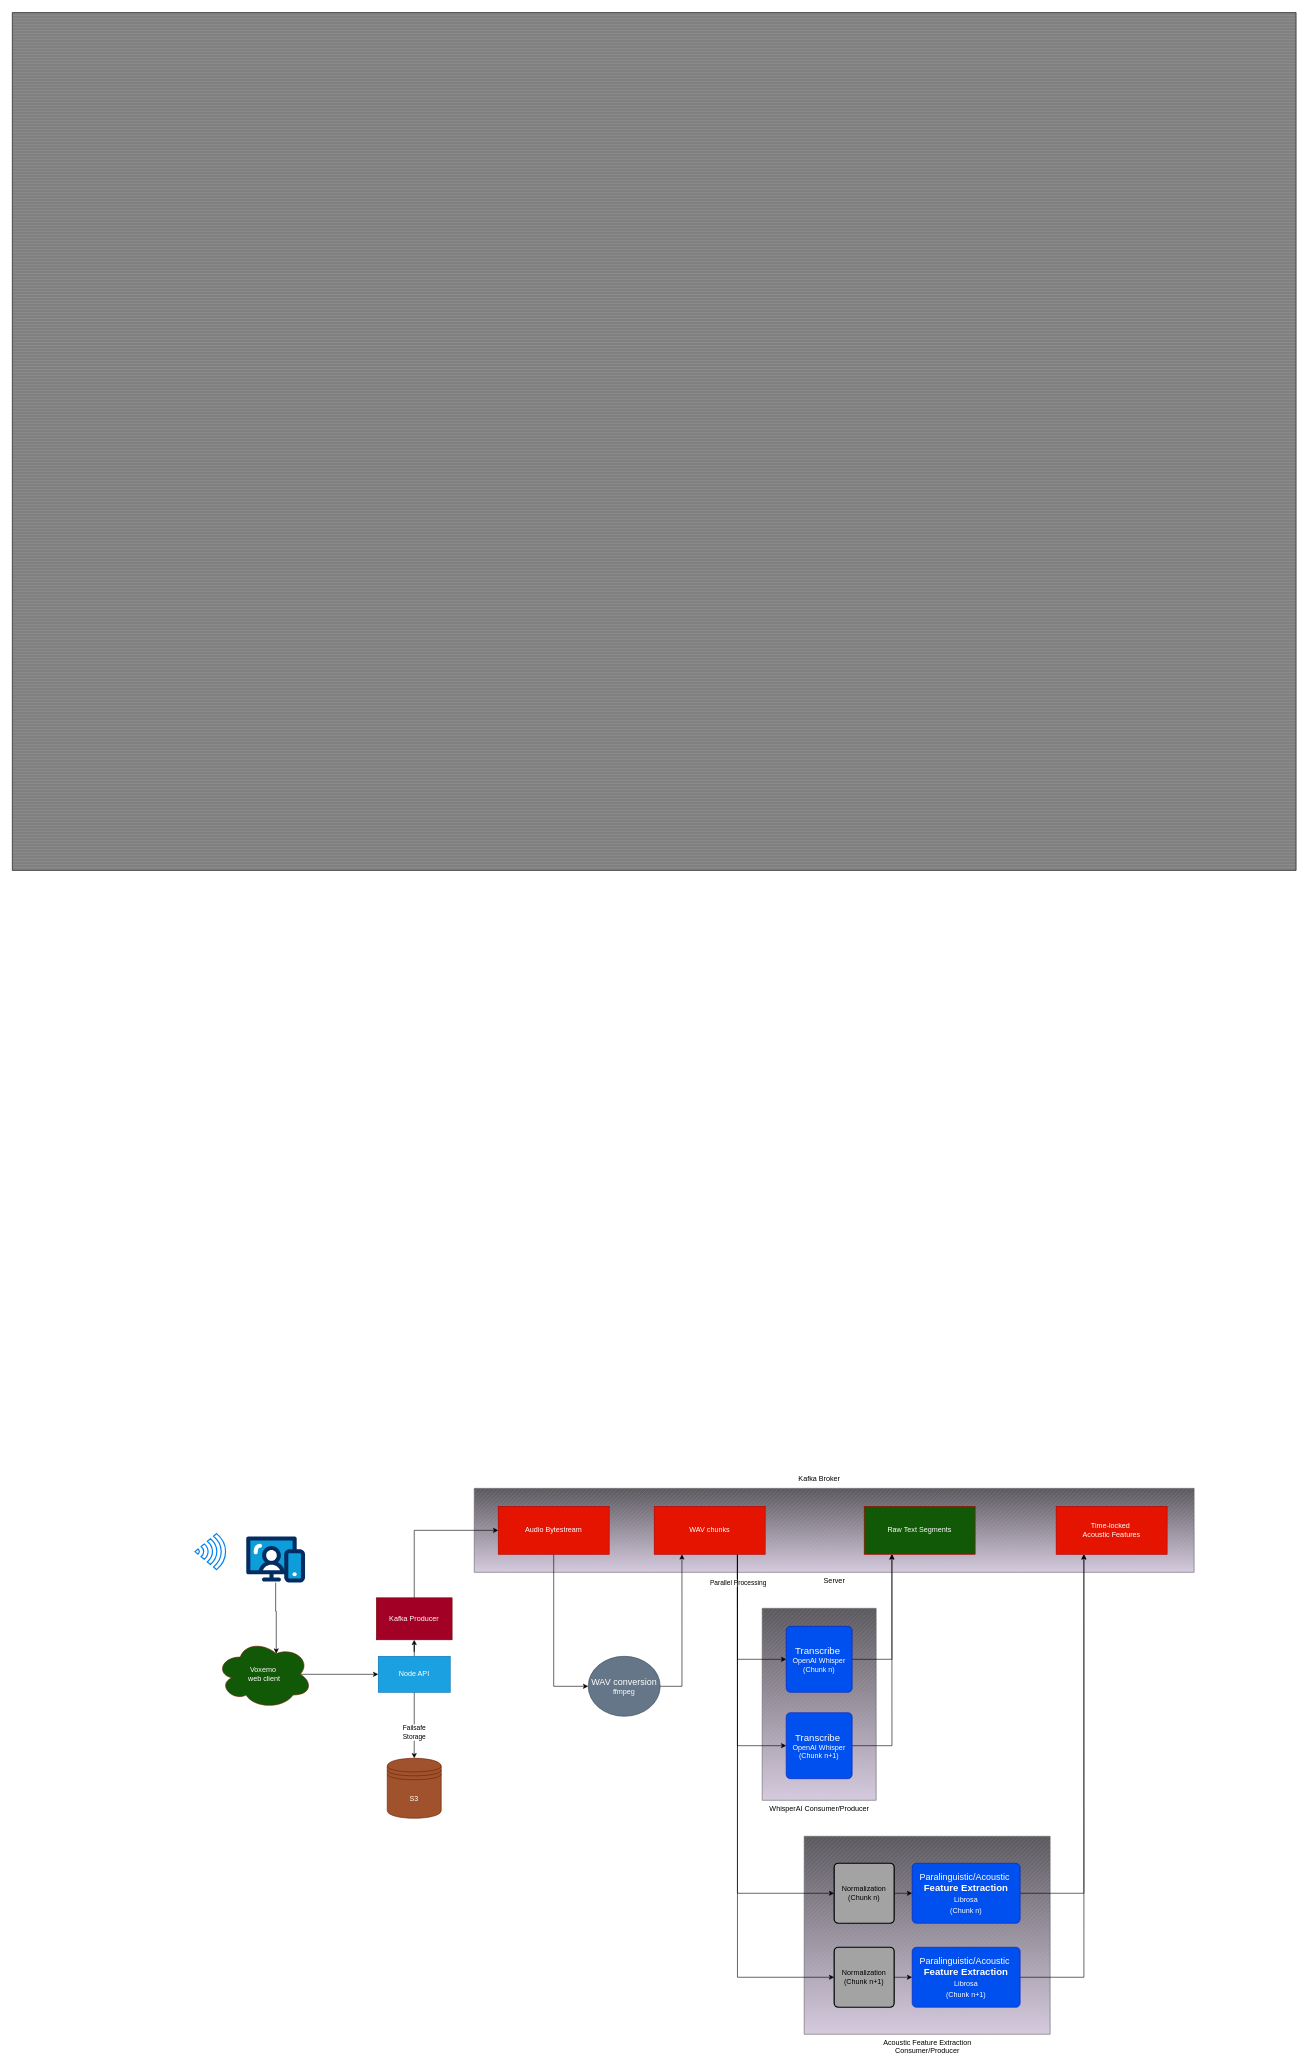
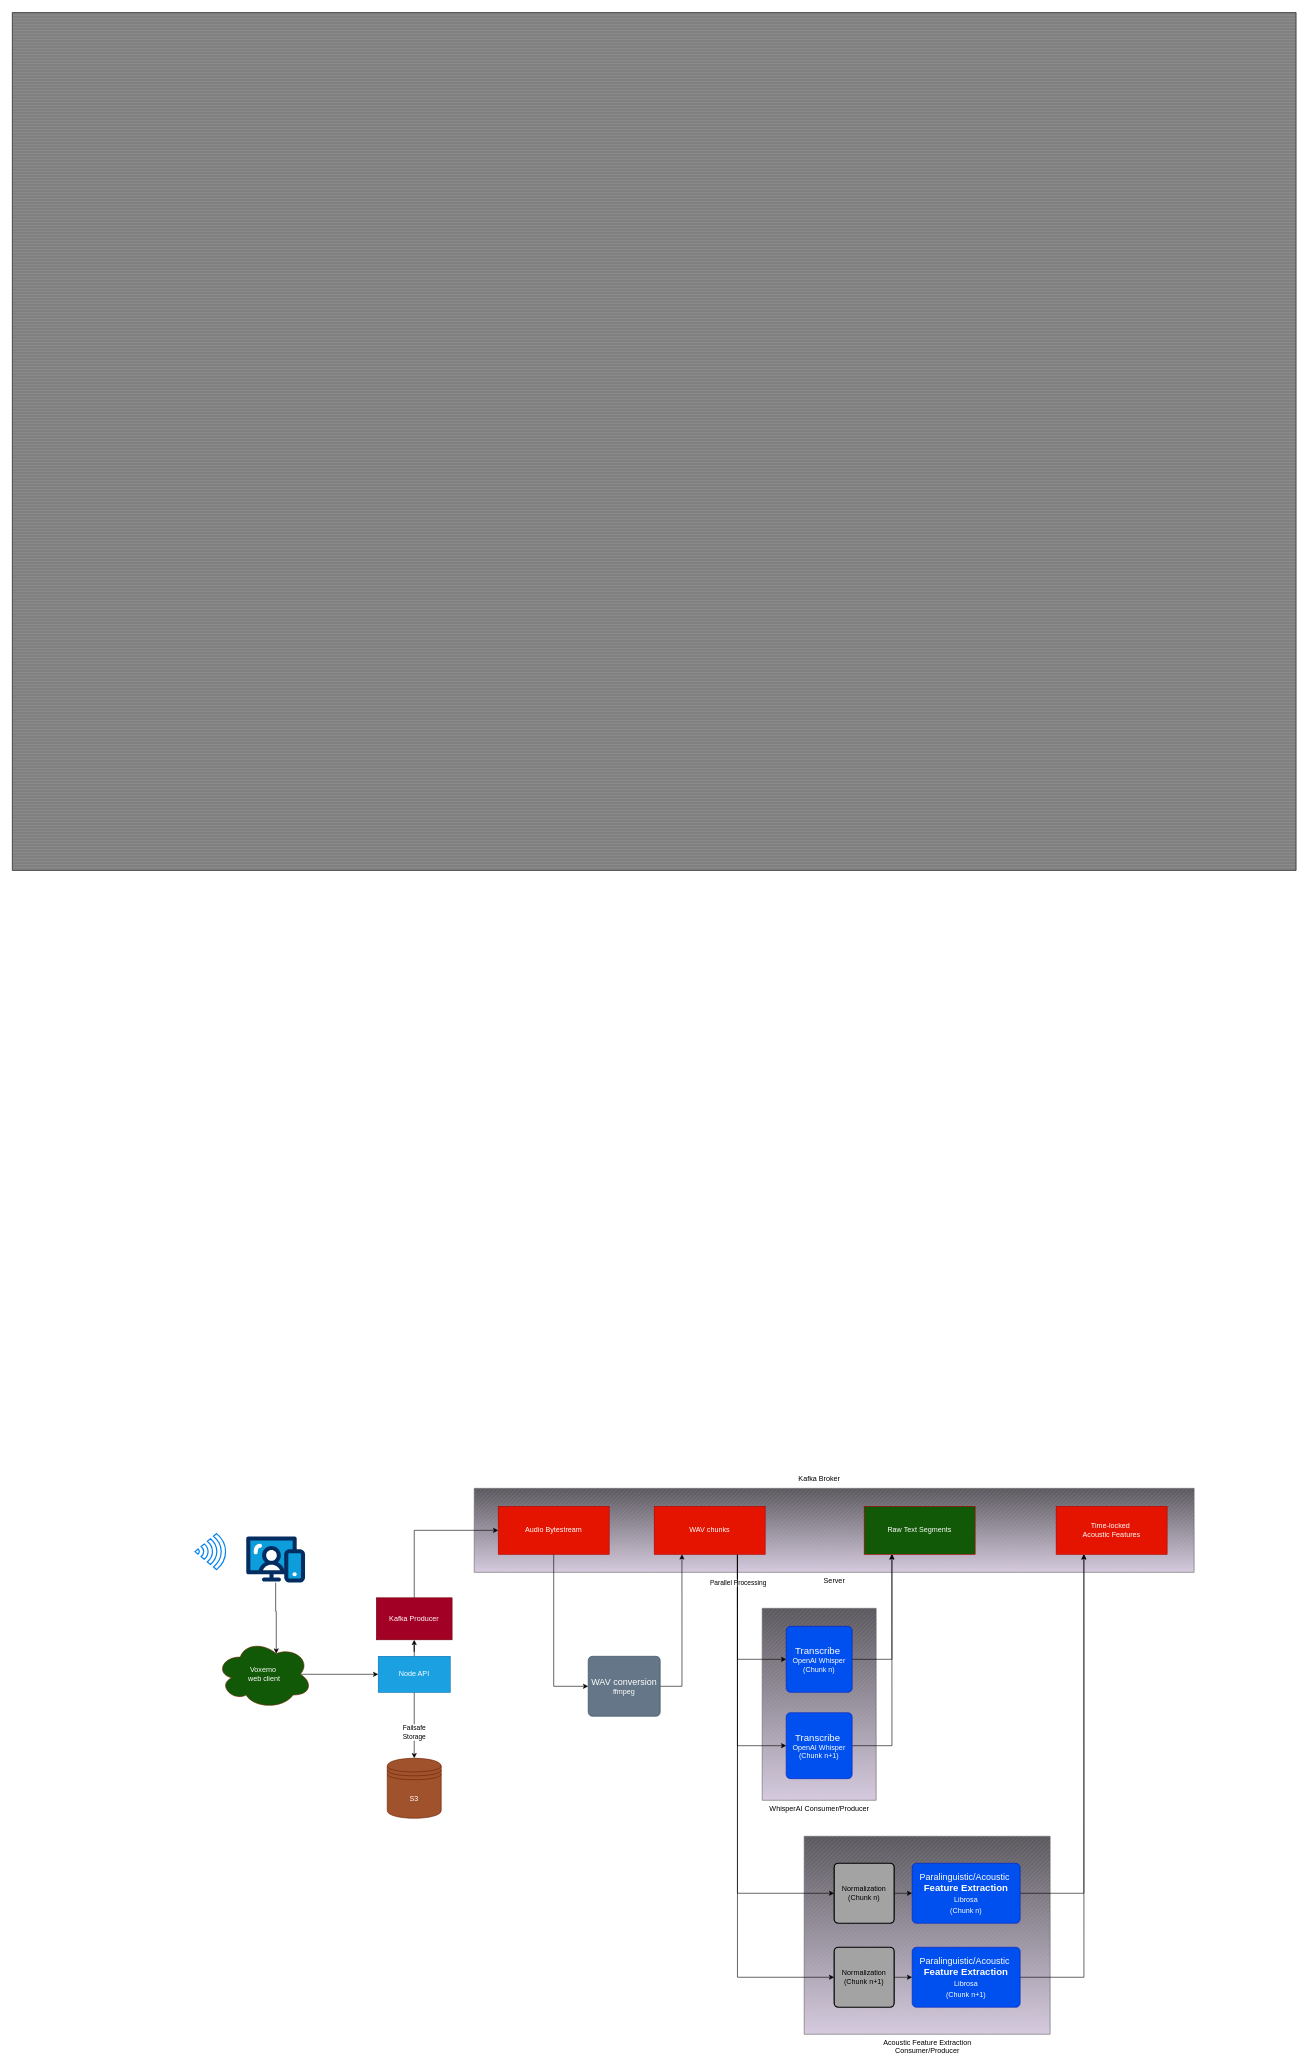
- <mxCell id="17" value="&lt;div style=&quot;font-size: 15px;&quot;&gt;WAV conversion&lt;/div&gt;ffmpeg" style="ellipse;whiteSpace=wrap;html=1;absoluteArcSize=1;arcSize=14;strokeWidth=1;fillColor=#647687;strokeColor=#314354;fontColor=#ffffff;" vertex="1" parent="1"><mxGeometry x="980" y="2760" width="120" height="100" as="geometry" /></mxCell>
+ <mxCell id="17" value="&lt;div style=&quot;font-size: 15px;&quot;&gt;WAV conversion&lt;/div&gt;ffmpeg" style="rounded=1;whiteSpace=wrap;html=1;absoluteArcSize=1;arcSize=14;strokeWidth=1;fillColor=#647687;strokeColor=#314354;fontColor=#ffffff;" vertex="1" parent="1"><mxGeometry x="980" y="2760" width="120" height="100" as="geometry" /></mxCell>
